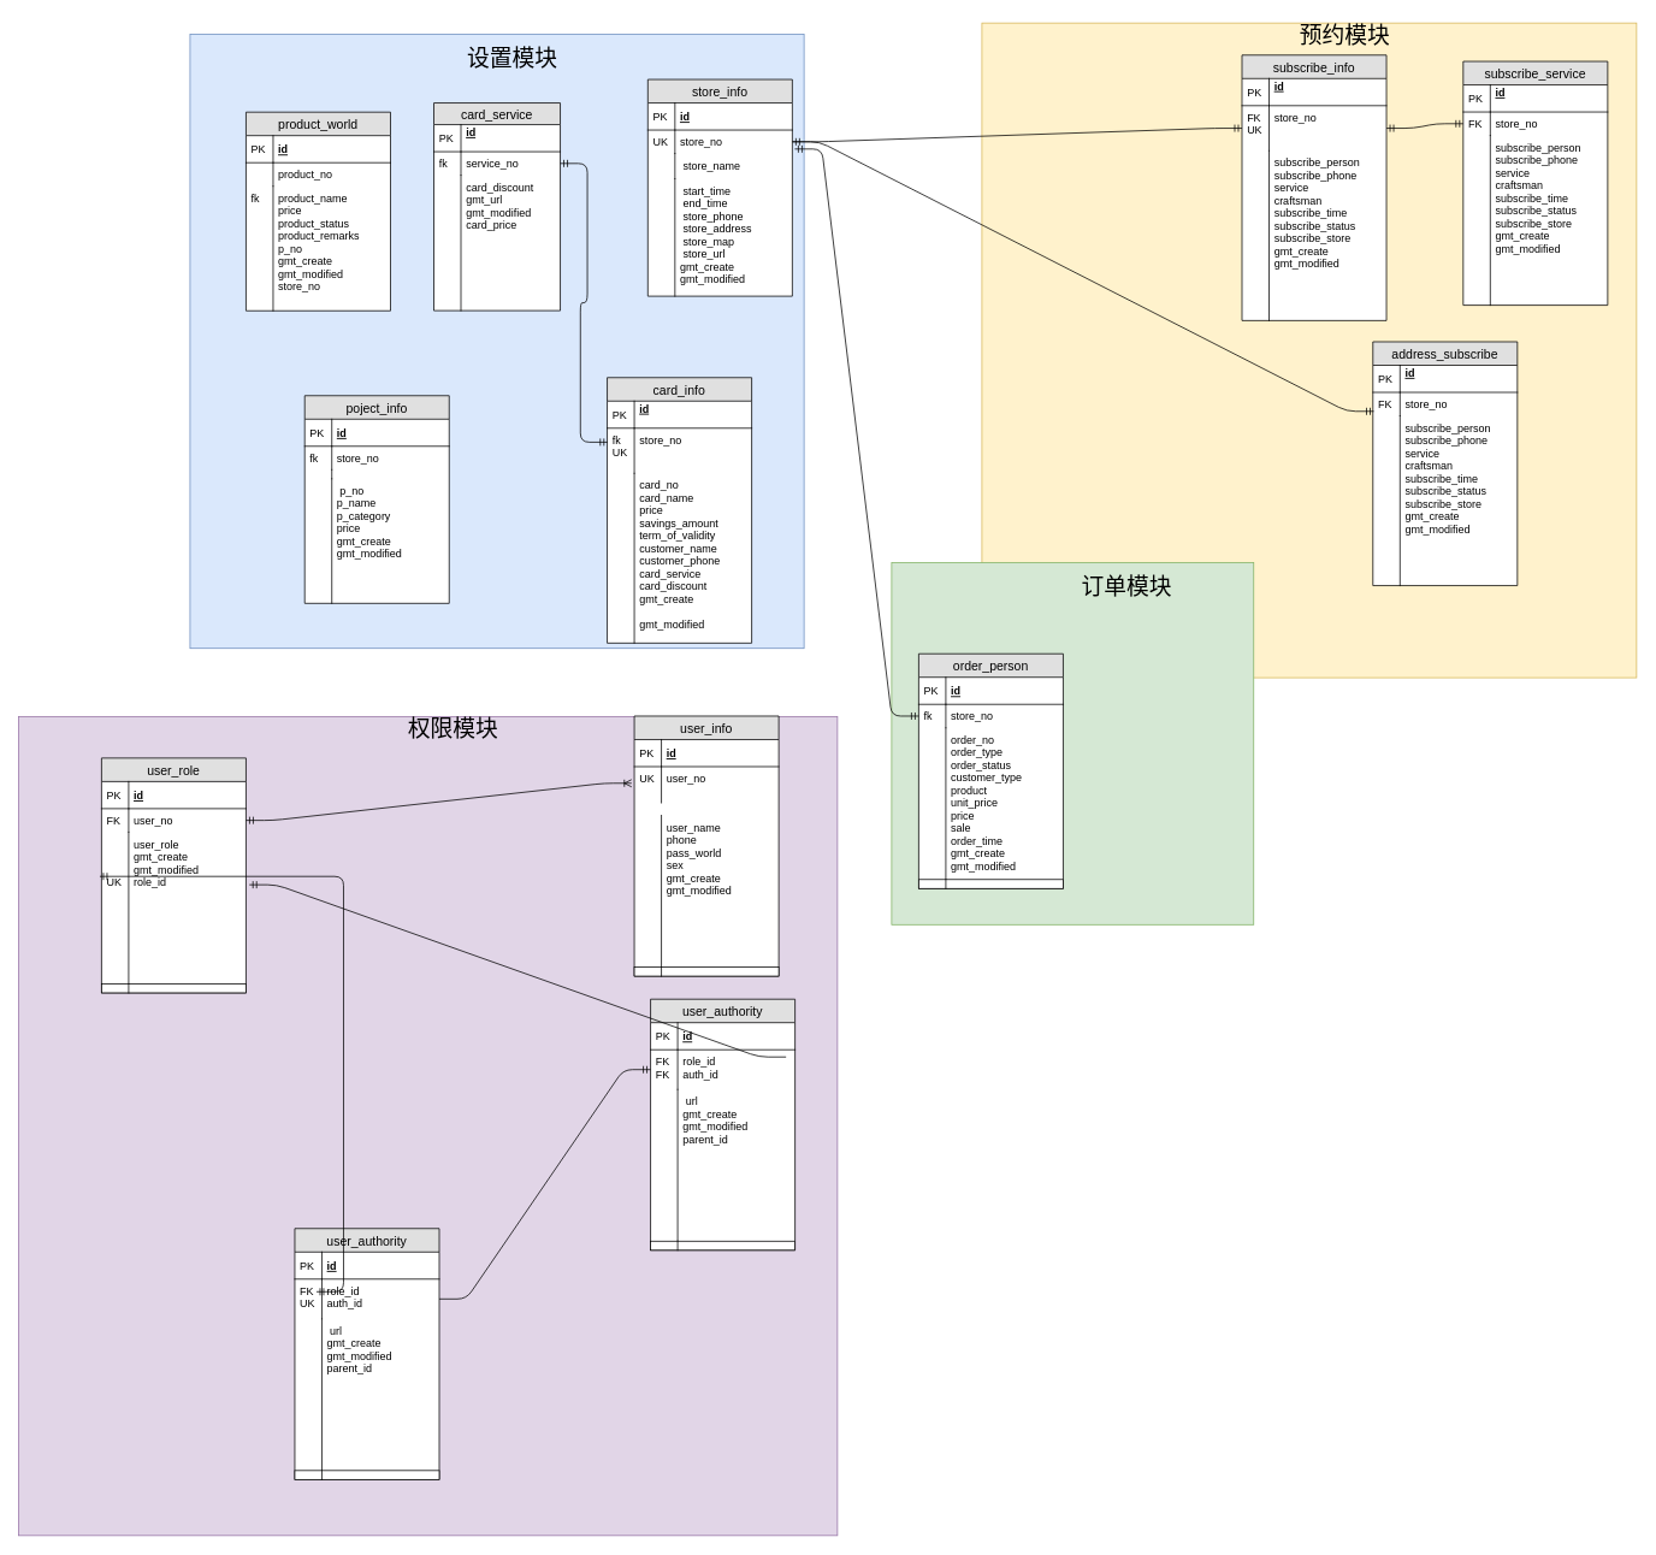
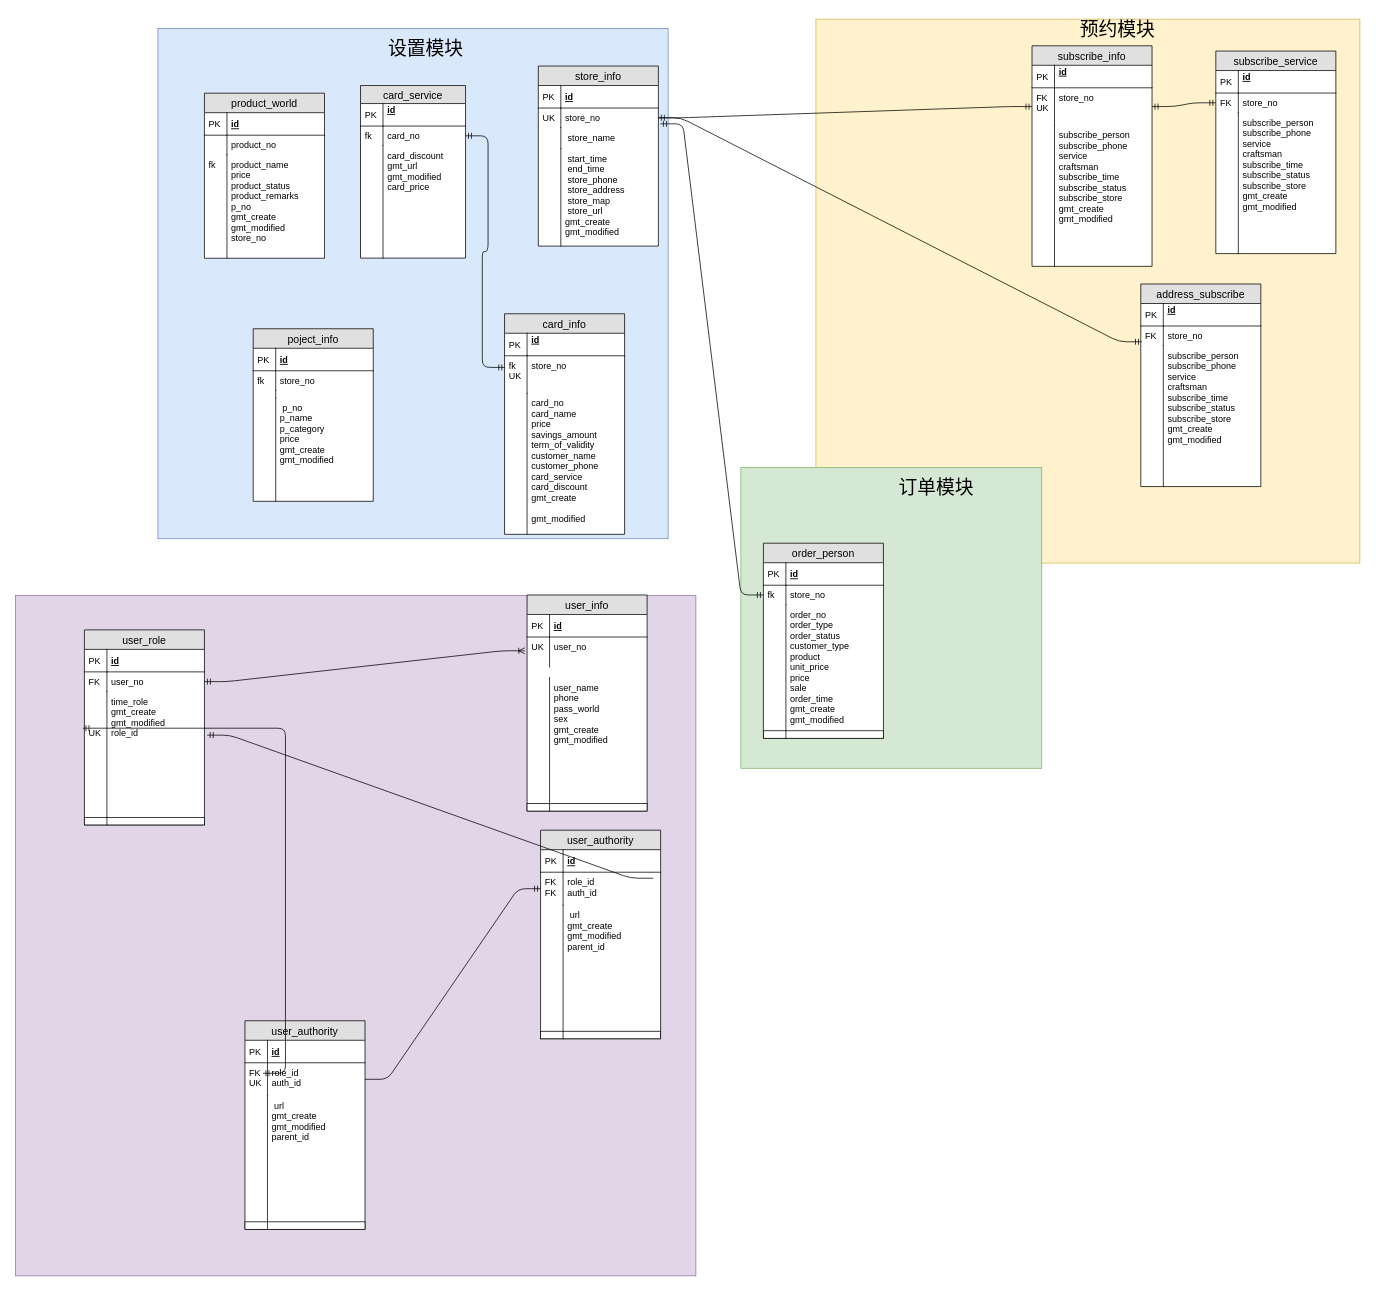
- <mxCell id="23" value="service_no" style="shape=partialRectangle;top=0;left=0;right=0;bottom=0;align=left;verticalAlign=top;fillColor=none;spacingLeft=34;spacingRight=4;overflow=hidden;rotatable=0;points=[[0,0.5],[1,0.5]];portConstraint=eastwest;dropTarget=0;fontSize=12;" vertex="1" parent="20"><mxGeometry y="54" width="140" height="26" as="geometry" /></mxCell>
+ <mxCell id="23" value="card_no" style="shape=partialRectangle;top=0;left=0;right=0;bottom=0;align=left;verticalAlign=top;fillColor=none;spacingLeft=34;spacingRight=4;overflow=hidden;rotatable=0;points=[[0,0.5],[1,0.5]];portConstraint=eastwest;dropTarget=0;fontSize=12;" vertex="1" parent="20"><mxGeometry y="54" width="140" height="26" as="geometry" /></mxCell>
- <mxCell id="76" value="权限模块" style="text;html=1;strokeColor=none;fillColor=none;align=center;verticalAlign=middle;whiteSpace=wrap;rounded=0;fontSize=25;" vertex="1" parent="1"><mxGeometry x="426" y="795.5" width="151" height="20" as="geometry" /></mxCell>
- <mxCell id="91" value="user_role&#10;gmt_create&#10;gmt_modified&#10;role_id&#10;" style="shape=partialRectangle;top=0;left=0;right=0;bottom=0;align=left;verticalAlign=top;fillColor=none;spacingLeft=34;spacingRight=4;overflow=hidden;rotatable=0;points=[[0,0.5],[1,0.5]];portConstraint=eastwest;dropTarget=0;fontSize=12;" vertex="1" parent="86"><mxGeometry y="82" width="160" height="168" as="geometry" /></mxCell>
+ <mxCell id="91" value="time_role&#10;gmt_create&#10;gmt_modified&#10;role_id&#10;" style="shape=partialRectangle;top=0;left=0;right=0;bottom=0;align=left;verticalAlign=top;fillColor=none;spacingLeft=34;spacingRight=4;overflow=hidden;rotatable=0;points=[[0,0.5],[1,0.5]];portConstraint=eastwest;dropTarget=0;fontSize=12;" vertex="1" parent="86"><mxGeometry y="82" width="160" height="168" as="geometry" /></mxCell>
